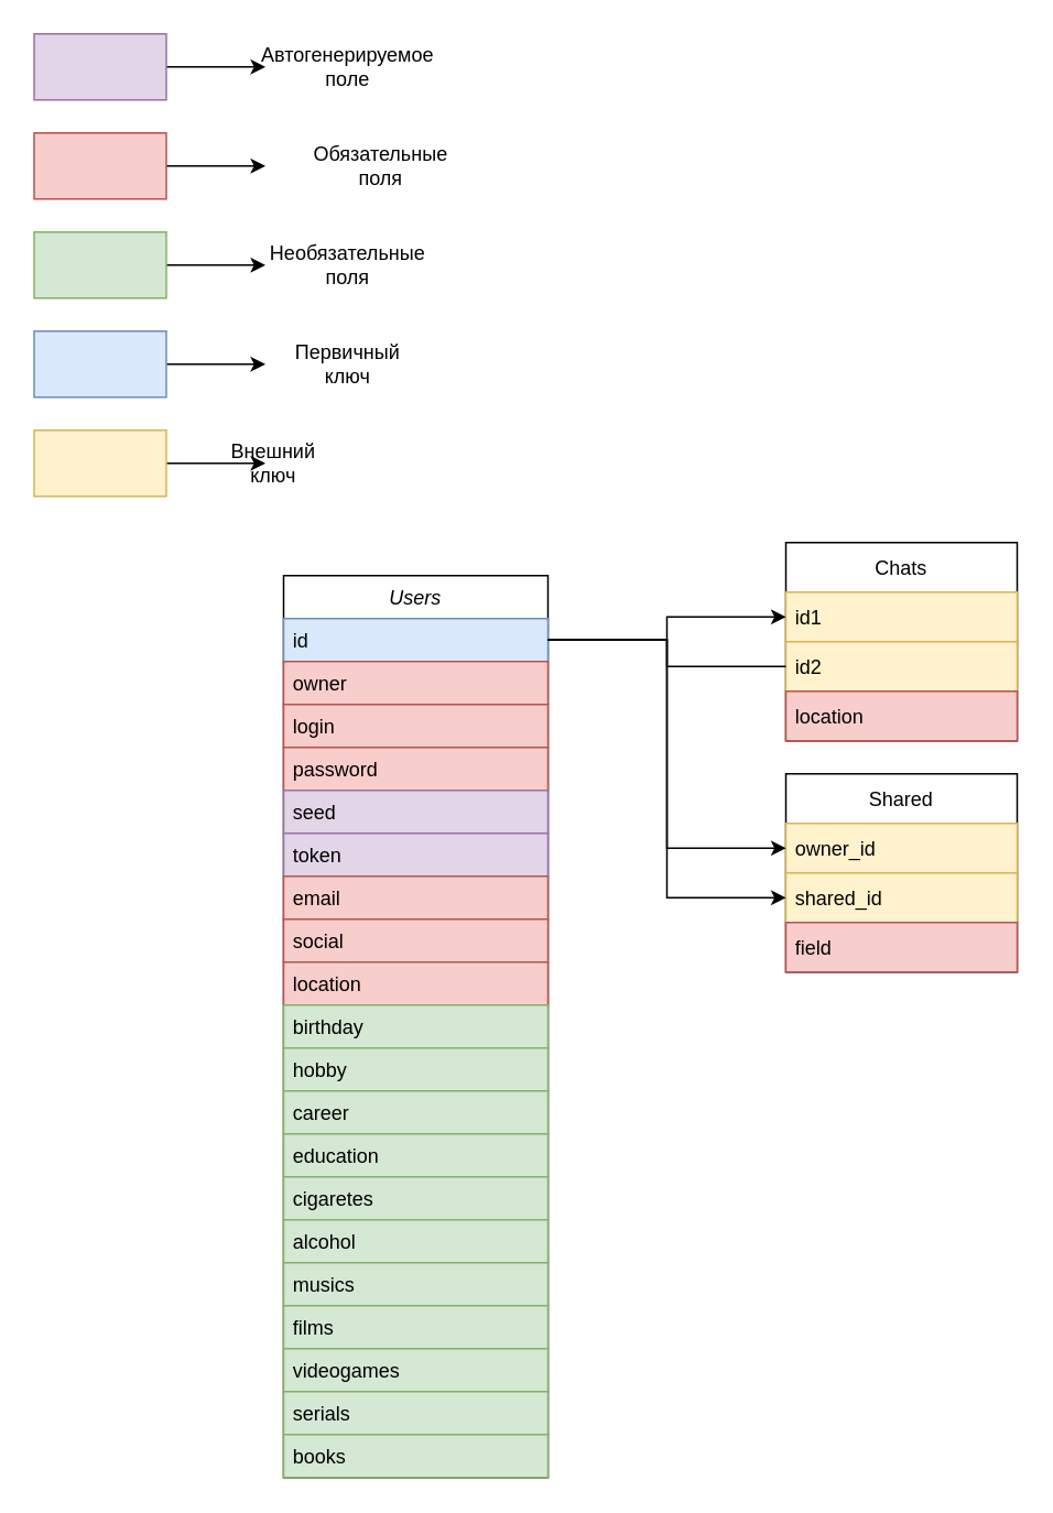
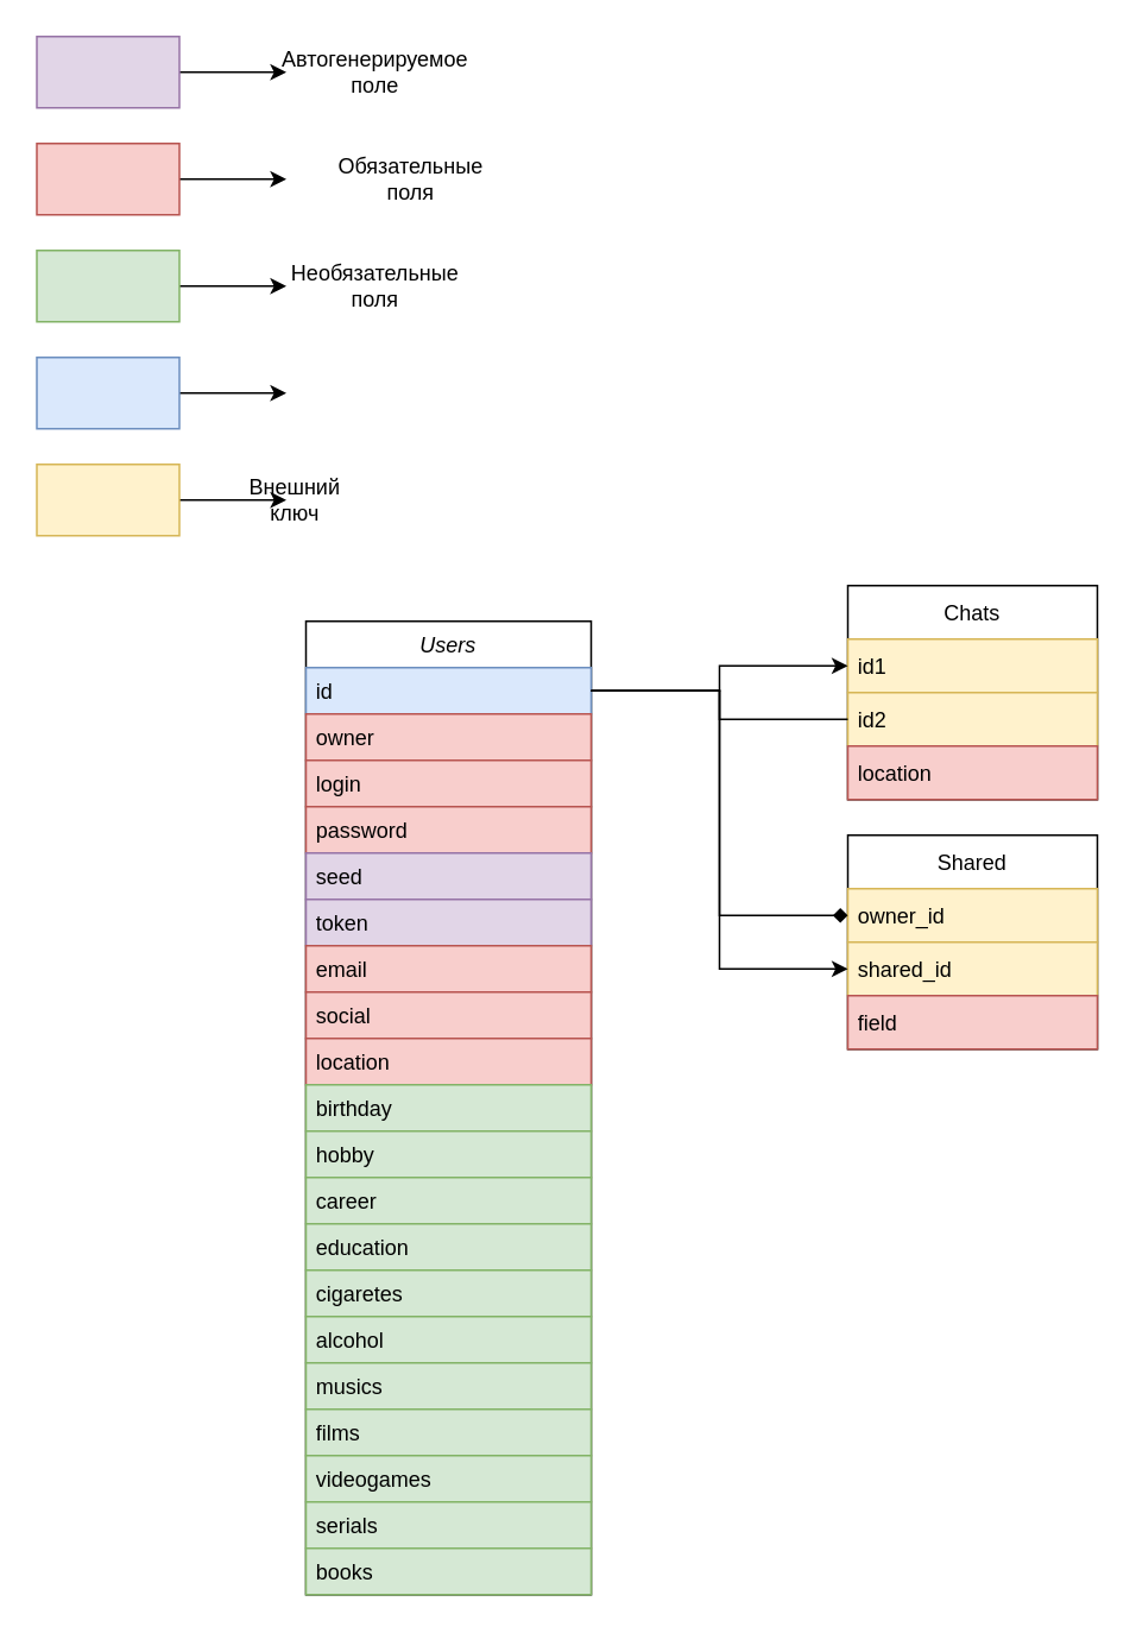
- <mxCell id="43" value="Первичный ключ" style="text;html=1;strokeColor=none;fillColor=none;align=center;verticalAlign=middle;whiteSpace=wrap;rounded=0;" parent="1" vertex="1"><mxGeometry x="180" y="205" width="60" height="30" as="geometry" /></mxCell>
- <mxCell id="33" style="edgeStyle=orthogonalEdgeStyle;rounded=0;orthogonalLoop=1;jettySize=auto;html=1;" parent="1" source="3" target="30" edge="1"><mxGeometry relative="1" as="geometry" /></mxCell>
+ <mxCell id="33" style="edgeStyle=orthogonalEdgeStyle;rounded=0;orthogonalLoop=1;jettySize=auto;html=1;endArrow=diamond;" parent="1" source="3" target="30" edge="1"><mxGeometry relative="1" as="geometry" /></mxCell>
